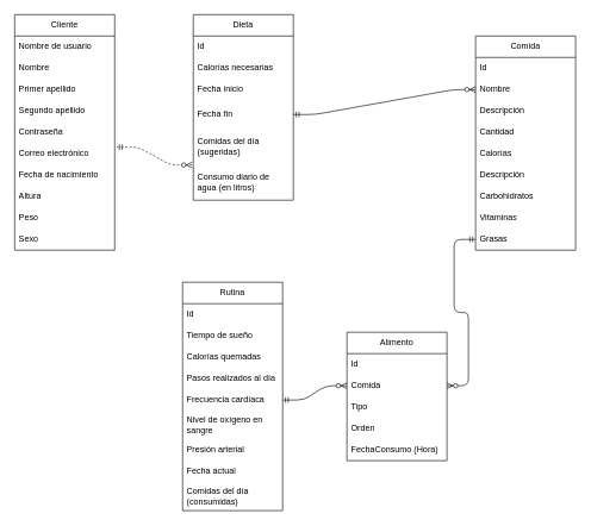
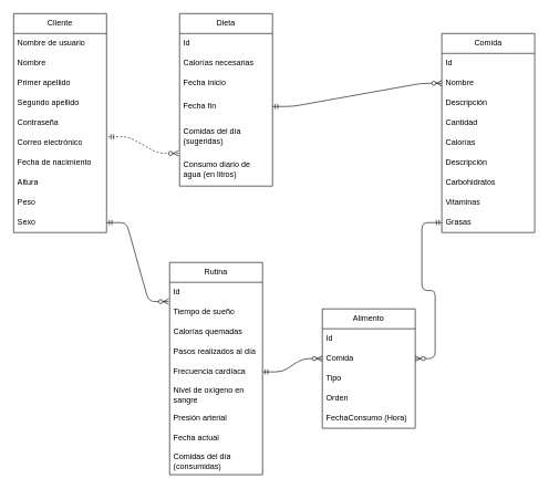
+ <mxCell id="30" value="" style="edgeStyle=entityRelationEdgeStyle;fontSize=12;html=1;endArrow=ERzeroToMany;startArrow=ERmandOne;exitX=1;exitY=0.5;exitDx=0;exitDy=0;entryX=-0.011;entryY=-0.033;entryDx=0;entryDy=0;entryPerimeter=0;" parent="1" source="12" target="22" edge="1"><mxGeometry width="100" height="100" relative="1" as="geometry"><mxPoint x="240" y="500" as="sourcePoint" /><mxPoint x="340" y="400" as="targetPoint" /></mxGeometry></mxCell>
